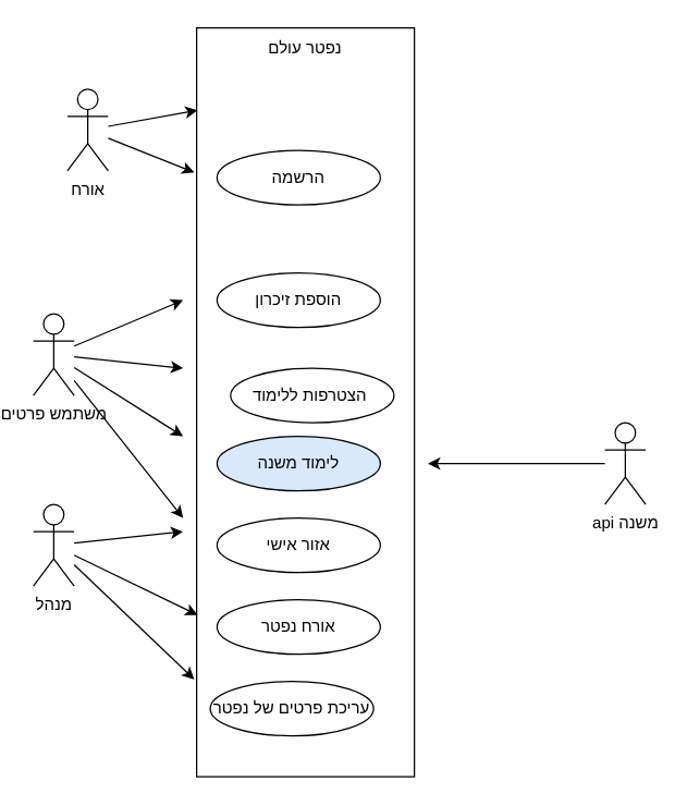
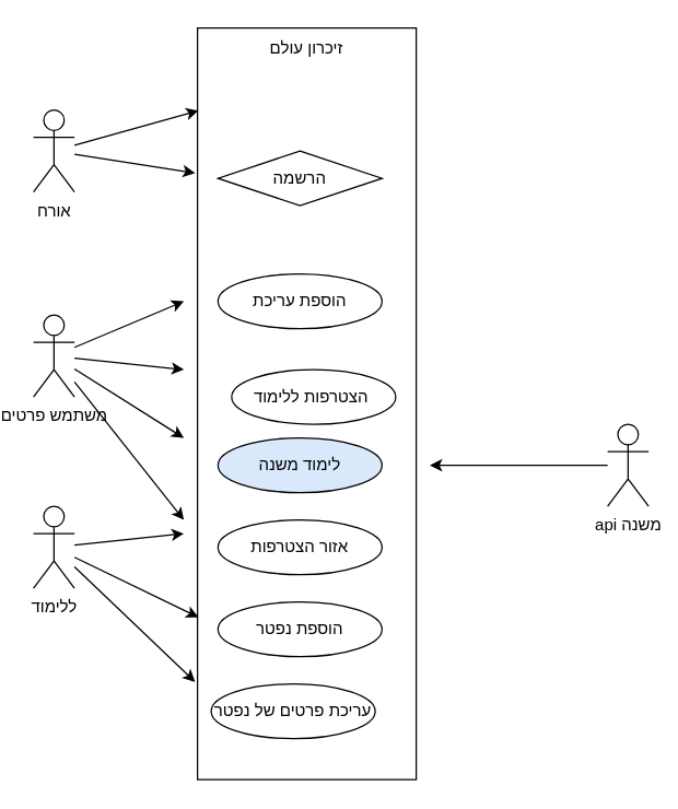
- <mxCell id="3" value="נפטר עולם" style="text;html=1;strokeColor=none;fillColor=none;align=center;verticalAlign=middle;whiteSpace=wrap;rounded=0;" parent="1" vertex="1"><mxGeometry x="190" y="20" width="60" height="30" as="geometry" /></mxCell>
+ <mxCell id="3" value="זיכרון עולם" style="text;html=1;strokeColor=none;fillColor=none;align=center;verticalAlign=middle;whiteSpace=wrap;rounded=0;" parent="1" vertex="1"><mxGeometry x="190" y="20" width="60" height="30" as="geometry" /></mxCell>
- <mxCell id="24" value="אורח" style="shape=umlActor;verticalLabelPosition=bottom;verticalAlign=top;html=1;outlineConnect=0;" parent="1" vertex="1"><mxGeometry x="45" y="65" width="30" height="60" as="geometry" /></mxCell>
+ <mxCell id="24" value="אורח" style="shape=umlActor;verticalLabelPosition=bottom;verticalAlign=top;html=1;outlineConnect=0;" parent="1" vertex="1"><mxGeometry x="20" y="80" width="30" height="60" as="geometry" /></mxCell>
- <mxCell id="4" value="הרשמה" style="ellipse;whiteSpace=wrap;html=1;" parent="1" vertex="1"><mxGeometry x="155" y="110" width="120" height="40" as="geometry" /></mxCell>
+ <mxCell id="4" value="הרשמה" style="rhombus;whiteSpace=wrap;html=1;" parent="1" vertex="1"><mxGeometry x="155" y="110" width="120" height="40" as="geometry" /></mxCell>
- <mxCell id="5" value="הוספת זיכרון" style="ellipse;whiteSpace=wrap;html=1;" parent="1" vertex="1"><mxGeometry x="155" y="200" width="120" height="40" as="geometry" /></mxCell>
+ <mxCell id="5" value="הוספת עריכת" style="ellipse;whiteSpace=wrap;html=1;" parent="1" vertex="1"><mxGeometry x="155" y="200" width="120" height="40" as="geometry" /></mxCell>
- <mxCell id="8" value="אזור אישי" style="ellipse;whiteSpace=wrap;html=1;" parent="1" vertex="1"><mxGeometry x="155" y="380" width="120" height="40" as="geometry" /></mxCell>
+ <mxCell id="8" value="אזור הצטרפות" style="ellipse;whiteSpace=wrap;html=1;" parent="1" vertex="1"><mxGeometry x="155" y="380" width="120" height="40" as="geometry" /></mxCell>
- <mxCell id="16" value="מנהל" style="shape=umlActor;verticalLabelPosition=bottom;verticalAlign=top;html=1;outlineConnect=0;" parent="1" vertex="1"><mxGeometry x="20" y="370" width="30" height="60" as="geometry" /></mxCell>
+ <mxCell id="16" value="ללימוד" style="shape=umlActor;verticalLabelPosition=bottom;verticalAlign=top;html=1;outlineConnect=0;" parent="1" vertex="1"><mxGeometry x="20" y="370" width="30" height="60" as="geometry" /></mxCell>
- <mxCell id="9" value="אורח נפטר" style="ellipse;whiteSpace=wrap;html=1;" parent="1" vertex="1"><mxGeometry x="155" y="440" width="120" height="40" as="geometry" /></mxCell>
+ <mxCell id="9" value="הוספת נפטר" style="ellipse;whiteSpace=wrap;html=1;" parent="1" vertex="1"><mxGeometry x="155" y="440" width="120" height="40" as="geometry" /></mxCell>
